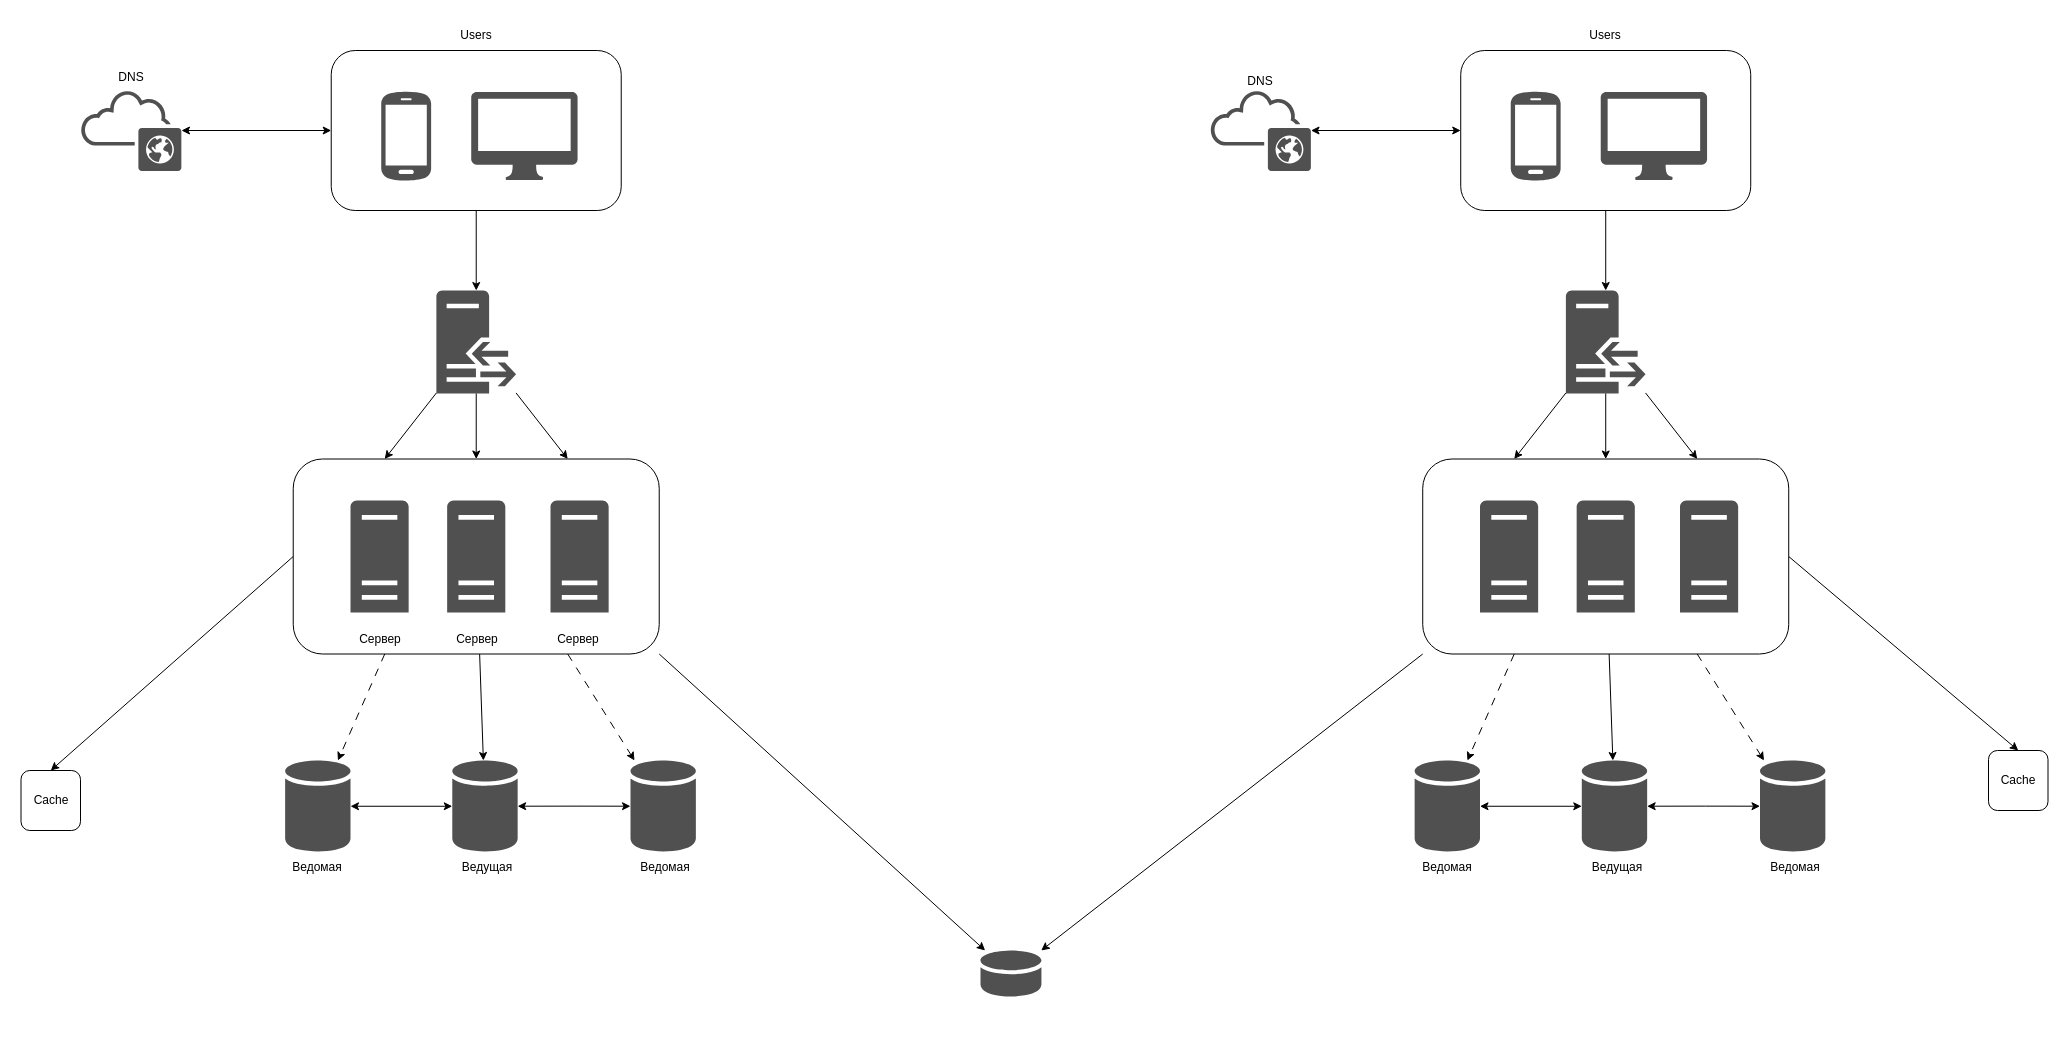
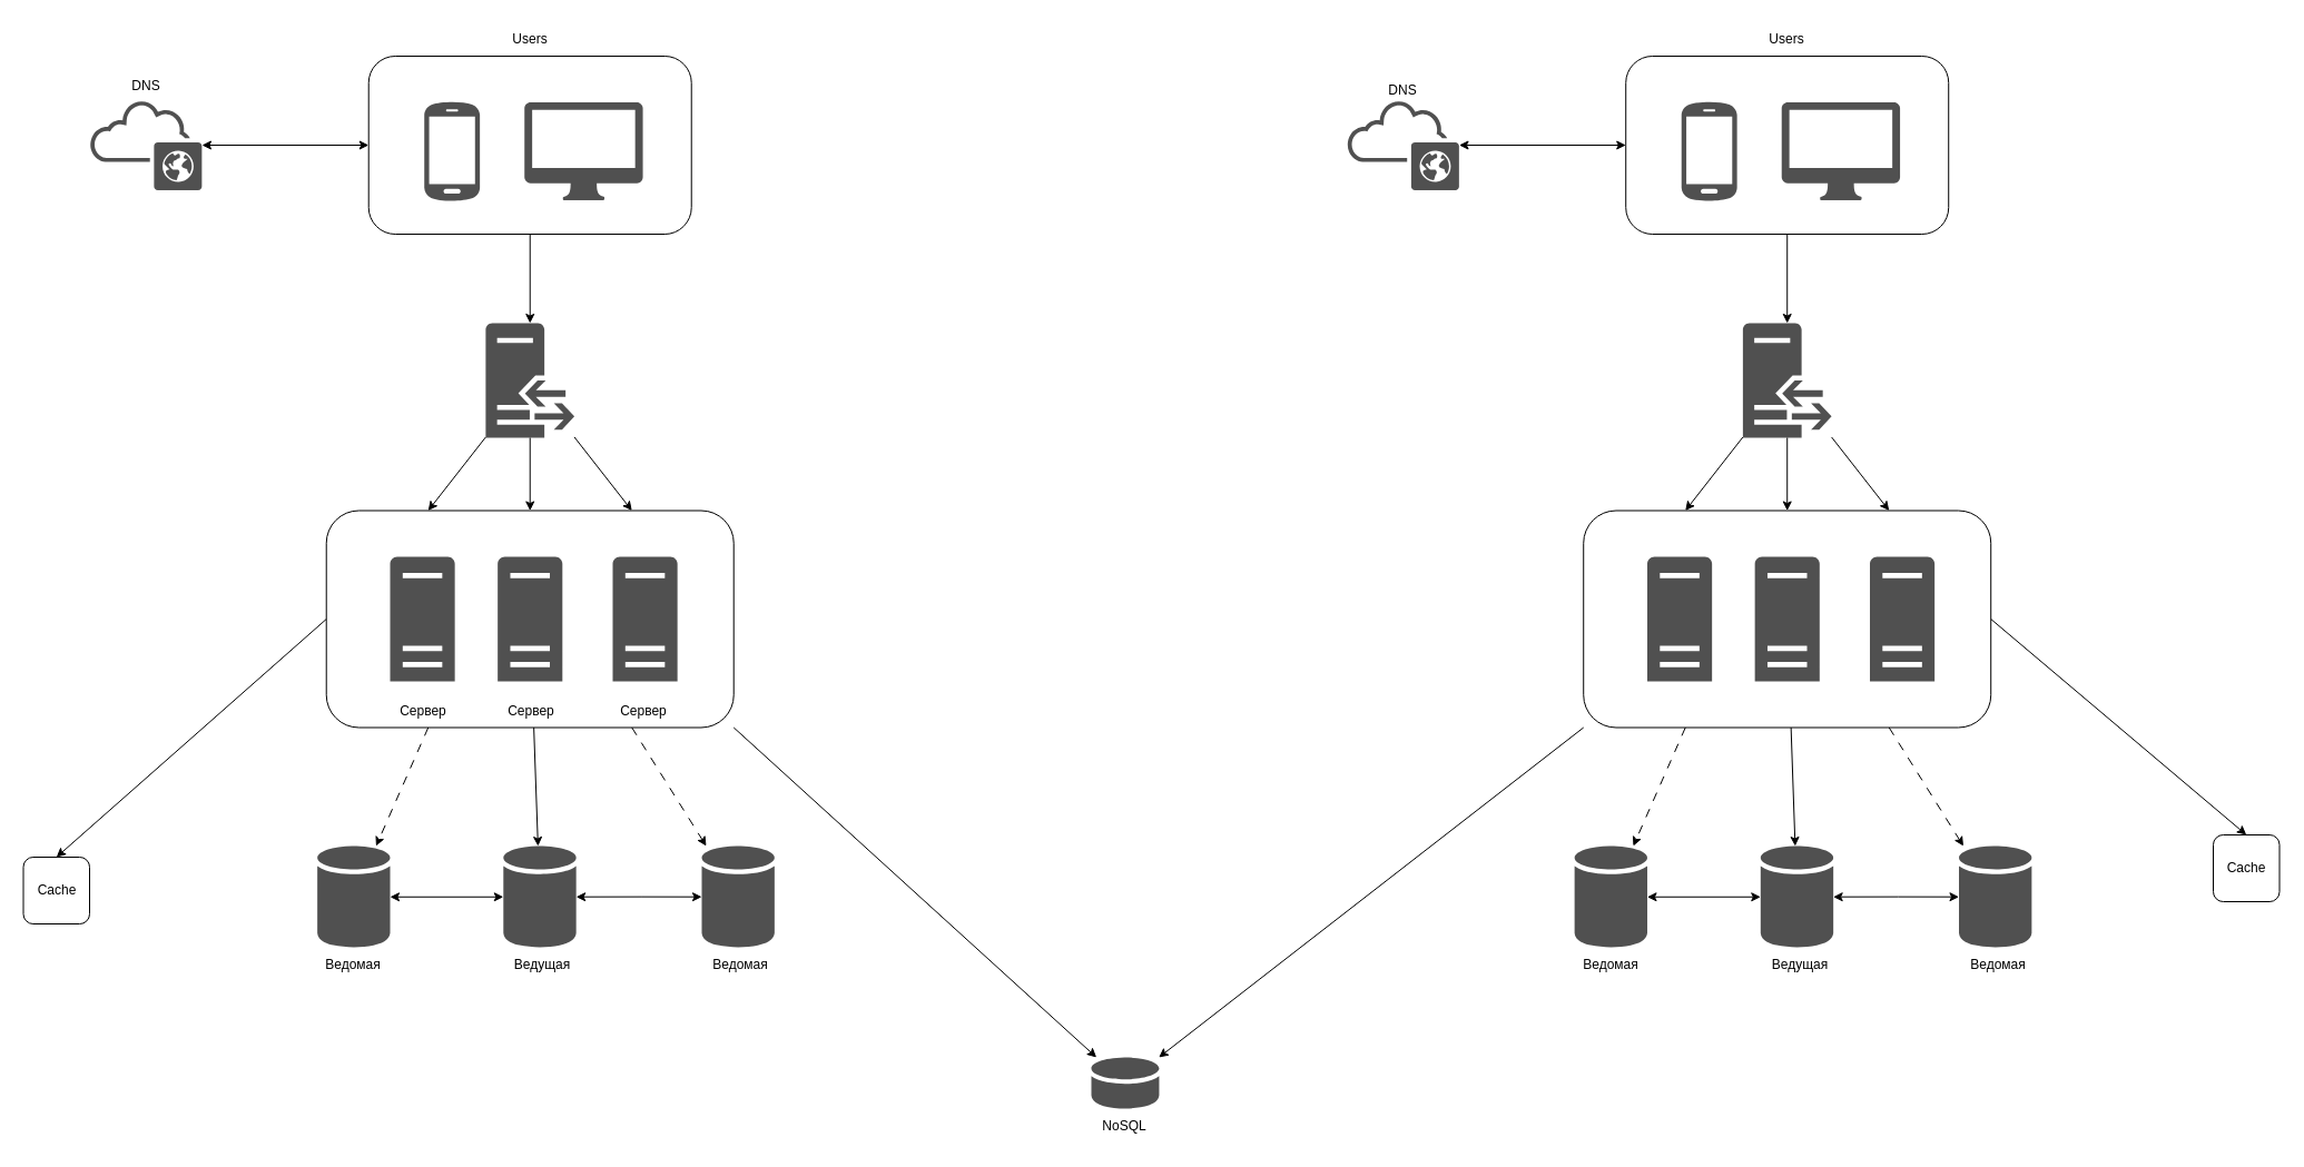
+ <mxCell id="32" value="NoSQL" style="text;html=1;strokeColor=none;fillColor=none;align=center;verticalAlign=middle;whiteSpace=wrap;rounded=0;" vertex="1" parent="1"><mxGeometry x="980" y="997" width="60" height="30" as="geometry" /></mxCell>
